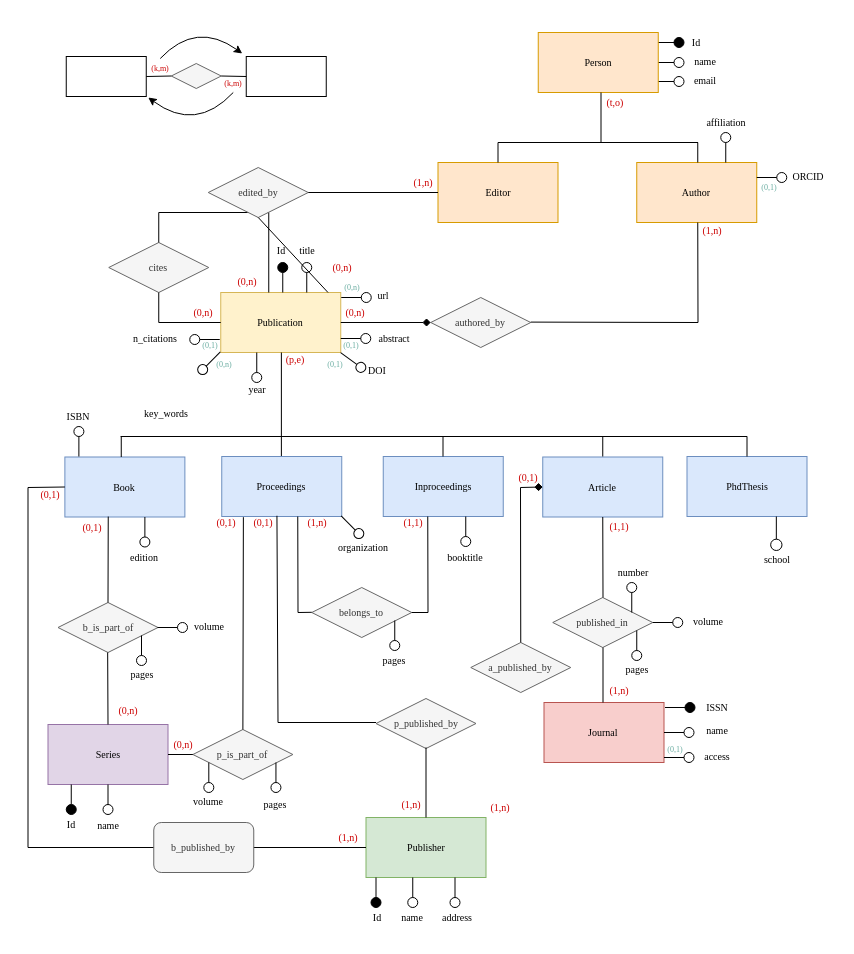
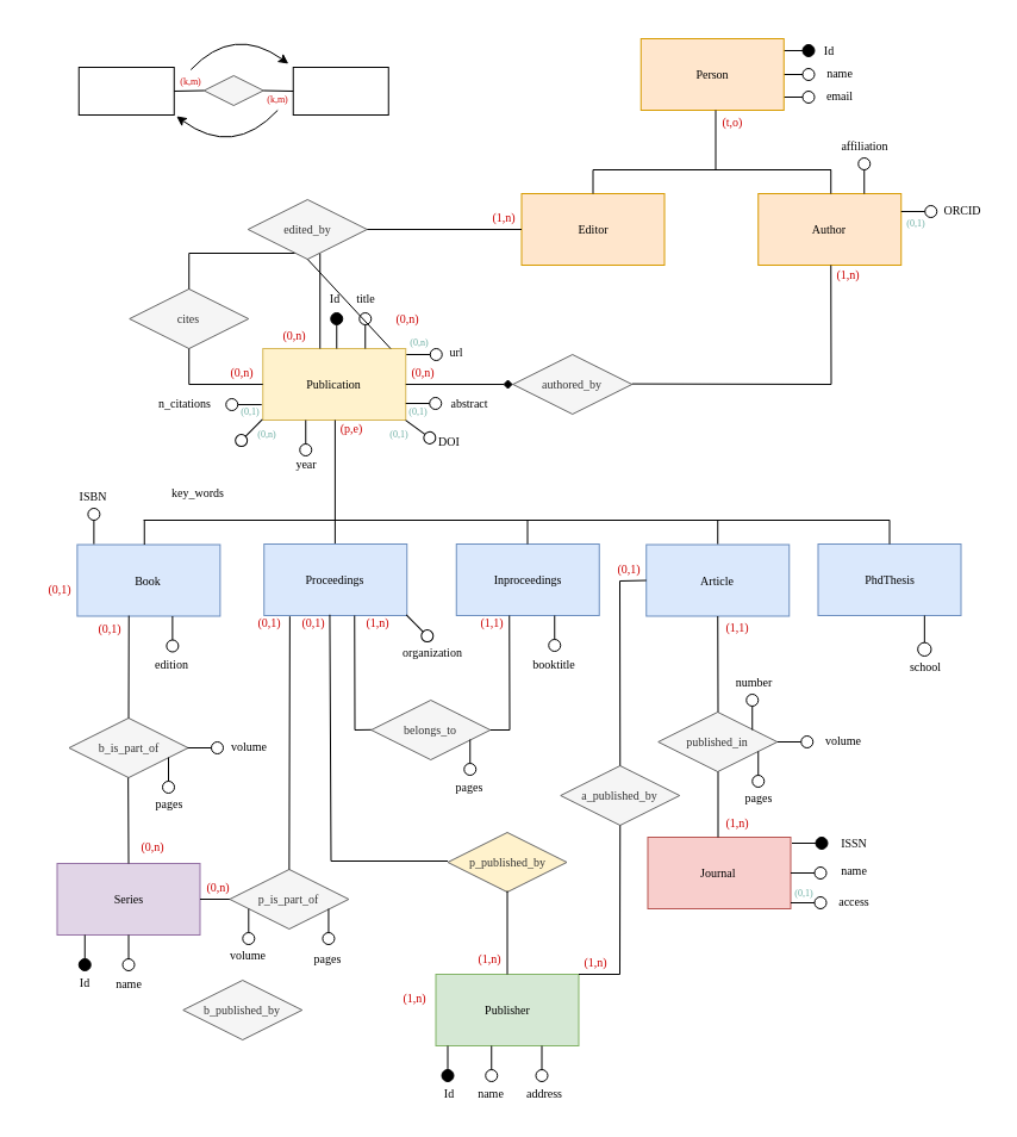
- <mxCell id="142" value="" style="endArrow=diamond;html=1;rounded=0;entryX=0;entryY=0.5;entryDx=0;entryDy=0;exitX=0.5;exitY=0;exitDx=0;exitDy=0;" parent="1" source="141" target="73" edge="1"><mxGeometry width="50" height="50" relative="1" as="geometry"><mxPoint x="387.5" y="762" as="sourcePoint" /><mxPoint x="437.5" y="712" as="targetPoint" /><Array as="points"><mxPoint x="520" y="487" /></Array></mxGeometry></mxCell>
+ <mxCell id="142" value="" style="endArrow=none;html=1;rounded=0;entryX=0;entryY=0.5;entryDx=0;entryDy=0;exitX=0.5;exitY=0;exitDx=0;exitDy=0;" parent="1" source="141" target="73" edge="1"><mxGeometry width="50" height="50" relative="1" as="geometry"><mxPoint x="387.5" y="762" as="sourcePoint" /><mxPoint x="437.5" y="712" as="targetPoint" /><Array as="points"><mxPoint x="520" y="487" /></Array></mxGeometry></mxCell>
- <mxCell id="152" value="" style="endArrow=none;html=1;rounded=0;entryX=0;entryY=0.5;entryDx=0;entryDy=0;exitX=0;exitY=0.5;exitDx=0;exitDy=0;" parent="1" source="45" target="134" edge="1"><mxGeometry width="50" height="50" relative="1" as="geometry"><mxPoint x="37.5" y="492" as="sourcePoint" /><mxPoint x="343.25" y="852" as="targetPoint" /><Array as="points"><mxPoint x="27.5" y="487" /><mxPoint x="27.5" y="847" /></Array></mxGeometry></mxCell>
- <mxCell id="146" value="&lt;font face=&quot;Verdana&quot; style=&quot;font-size: 10px;&quot;&gt;p_published_by&lt;br&gt;&lt;/font&gt;" style="rhombus;whiteSpace=wrap;html=1;fontSize=10;fillColor=#f5f5f5;fontColor=#333333;strokeColor=#666666;" parent="1" vertex="1"><mxGeometry x="375.5" y="698" width="100" height="50" as="geometry" /></mxCell>
+ <mxCell id="146" value="&lt;font face=&quot;Verdana&quot; style=&quot;font-size: 10px;&quot;&gt;p_published_by&lt;br&gt;&lt;/font&gt;" style="rhombus;whiteSpace=wrap;html=1;fontSize=10;fillColor=#fff2cc;fontColor=#333333;strokeColor=#666666;" parent="1" vertex="1"><mxGeometry x="375.5" y="698" width="100" height="50" as="geometry" /></mxCell>
+ <mxCell id="143" value="" style="endArrow=none;html=1;rounded=0;entryX=1;entryY=0;entryDx=0;entryDy=0;exitX=0.5;exitY=1;exitDx=0;exitDy=0;" parent="1" source="141" target="134" edge="1"><mxGeometry width="50" height="50" relative="1" as="geometry"><mxPoint x="527.5" y="692" as="sourcePoint" /><mxPoint x="487.5" y="812" as="targetPoint" /><Array as="points"><mxPoint x="520" y="817" /></Array></mxGeometry></mxCell>
- <mxCell id="156" value="&lt;font face=&quot;Verdana&quot; style=&quot;font-size: 10px;&quot;&gt;b_published_by&lt;br&gt;&lt;/font&gt;" style="whiteSpace=wrap;html=1;fontSize=10;fillColor=#f5f5f5;fontColor=#333333;strokeColor=#666666;rounded=1;" parent="1" vertex="1"><mxGeometry x="153.25" y="822" width="100" height="50" as="geometry" /></mxCell>
+ <mxCell id="156" value="&lt;font face=&quot;Verdana&quot; style=&quot;font-size: 10px;&quot;&gt;b_published_by&lt;br&gt;&lt;/font&gt;" style="rhombus;whiteSpace=wrap;html=1;fontSize=10;fillColor=#f5f5f5;fontColor=#333333;strokeColor=#666666;" parent="1" vertex="1"><mxGeometry x="153.25" y="822" width="100" height="50" as="geometry" /></mxCell>
